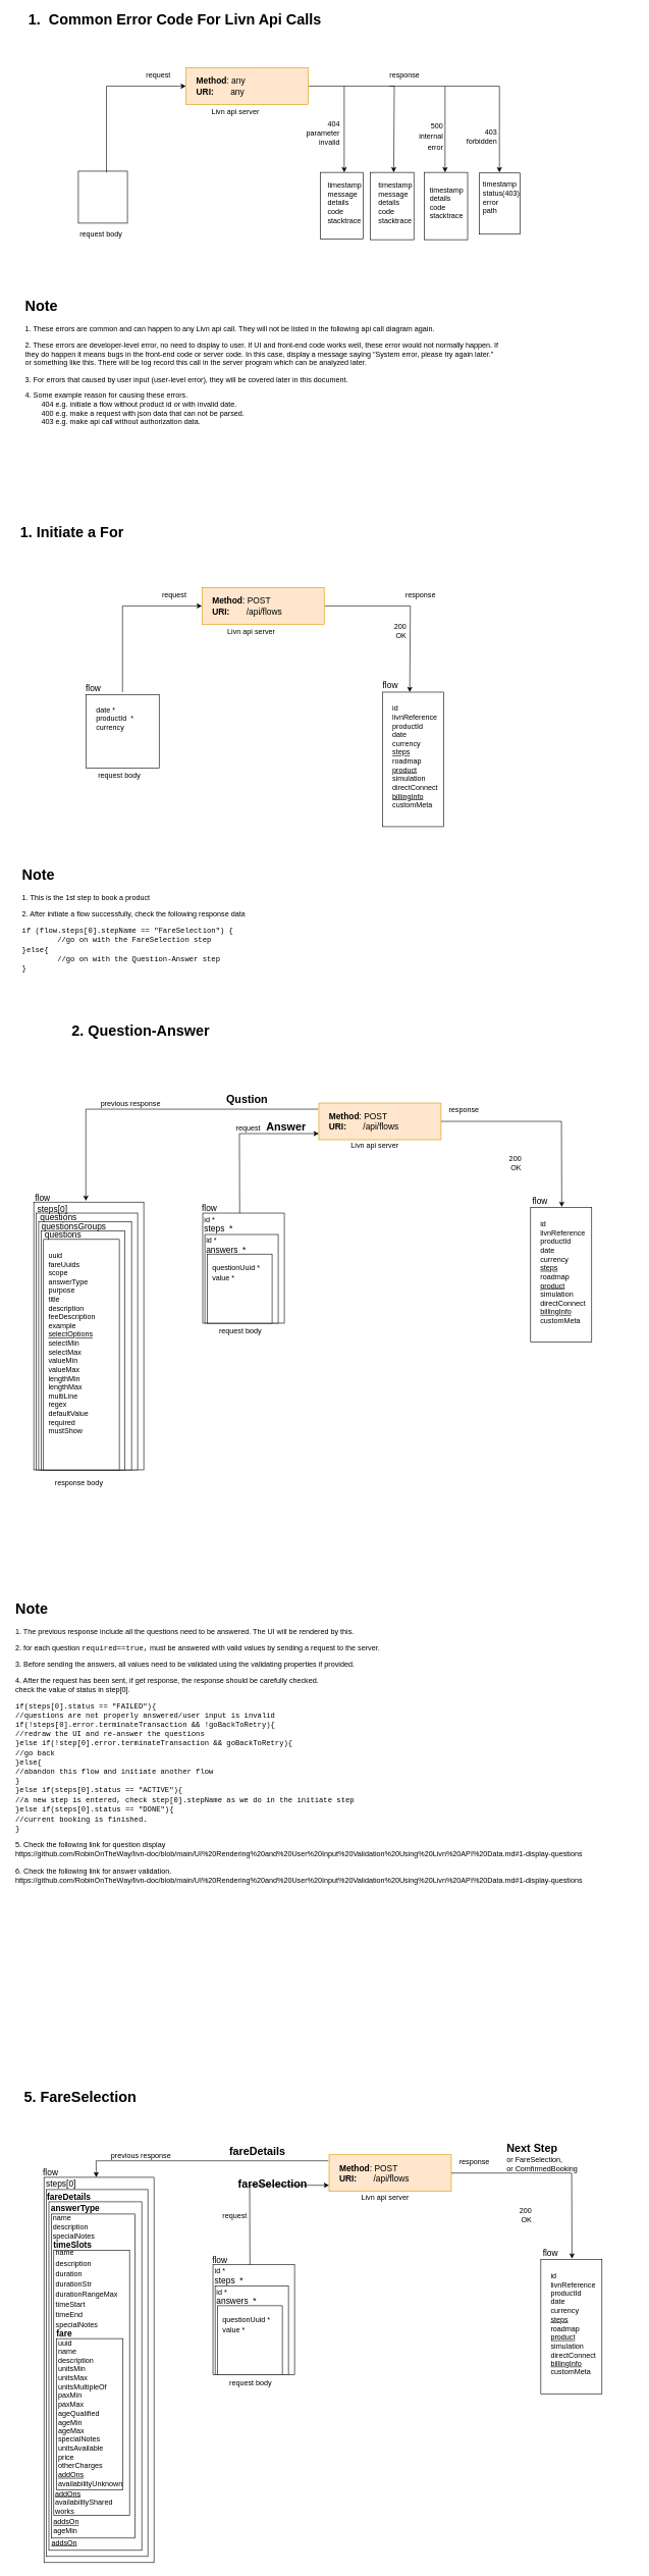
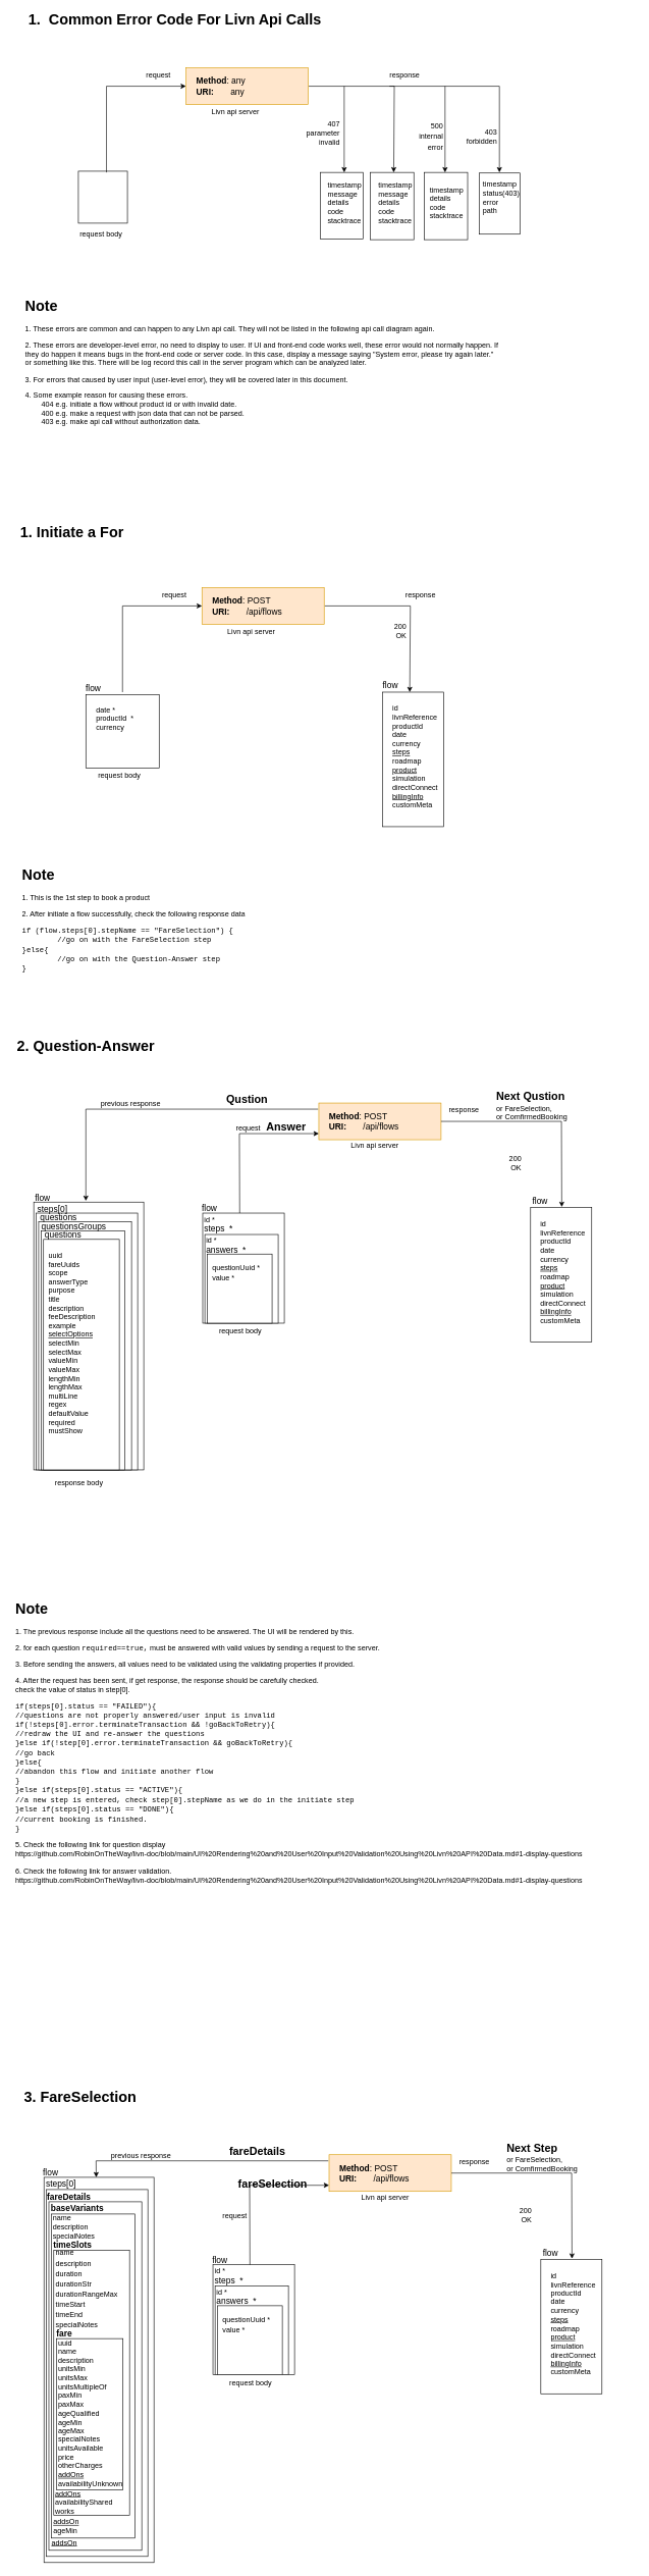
- <mxCell id="78" value="&lt;div style=&quot;text-align: right;&quot;&gt;&lt;span style=&quot;font-size: 12px; background-color: initial;&quot;&gt;404&lt;/span&gt;&lt;/div&gt;&lt;div style=&quot;font-size: 12px; text-align: right;&quot;&gt;&lt;span style=&quot;background-color: initial;&quot;&gt;parameter&lt;/span&gt;&lt;/div&gt;&lt;div style=&quot;font-size: 12px; text-align: right;&quot;&gt;invalid&lt;/div&gt;" style="text;html=1;align=center;verticalAlign=middle;resizable=0;points=[];autosize=1;strokeColor=none;fillColor=none;fontSize=14;" parent="1" vertex="1"><mxGeometry x="487.75" y="186" width="80" height="60" as="geometry" /></mxCell>
+ <mxCell id="78" value="&lt;div style=&quot;text-align: right;&quot;&gt;&lt;span style=&quot;font-size: 12px; background-color: initial;&quot;&gt;407&lt;/span&gt;&lt;/div&gt;&lt;div style=&quot;font-size: 12px; text-align: right;&quot;&gt;&lt;span style=&quot;background-color: initial;&quot;&gt;parameter&lt;/span&gt;&lt;/div&gt;&lt;div style=&quot;font-size: 12px; text-align: right;&quot;&gt;invalid&lt;/div&gt;" style="text;html=1;align=center;verticalAlign=middle;resizable=0;points=[];autosize=1;strokeColor=none;fillColor=none;fontSize=14;" parent="1" vertex="1"><mxGeometry x="487.75" y="186" width="80" height="60" as="geometry" /></mxCell>
- <mxCell id="19" value="&lt;font style=&quot;font-size: 24px;&quot;&gt;&lt;b&gt;2. Question-Answer&lt;/b&gt;&lt;/font&gt;" style="text;html=1;strokeColor=none;fillColor=none;align=center;verticalAlign=middle;whiteSpace=wrap;rounded=0;" parent="1" vertex="1"><mxGeometry x="110" y="1665" width="240" height="40" as="geometry" /></mxCell>
+ <mxCell id="19" value="&lt;font style=&quot;font-size: 24px;&quot;&gt;&lt;b&gt;2. Question-Answer&lt;/b&gt;&lt;/font&gt;" style="text;html=1;strokeColor=none;fillColor=none;align=center;verticalAlign=middle;whiteSpace=wrap;rounded=0;" parent="1" vertex="1"><mxGeometry x="20" y="1690" width="240" height="40" as="geometry" /></mxCell>
+ <mxCell id="40" value="&lt;font style=&quot;&quot;&gt;&lt;span style=&quot;font-weight: bold; font-size: 18px;&quot;&gt;Next Qustion&lt;/span&gt;&lt;br&gt;&lt;font style=&quot;font-size: 12px;&quot;&gt;or FareSelection, &lt;br&gt;or ComfirmedBooking&lt;/font&gt;&lt;/font&gt;" style="text;html=1;strokeColor=none;fillColor=none;align=left;verticalAlign=middle;whiteSpace=wrap;rounded=0;" parent="1" vertex="1"><mxGeometry x="810" y="1793" width="174" height="30" as="geometry" /></mxCell>
- <mxCell id="83" value="&lt;font style=&quot;font-size: 24px;&quot;&gt;&lt;b&gt;5. FareSelection&lt;/b&gt;&lt;/font&gt;" style="text;html=1;strokeColor=none;fillColor=none;align=left;verticalAlign=middle;whiteSpace=wrap;rounded=0;" parent="1" vertex="1"><mxGeometry x="36.75" y="3410" width="240" height="40" as="geometry" /></mxCell>
+ <mxCell id="83" value="&lt;font style=&quot;font-size: 24px;&quot;&gt;&lt;b&gt;3. FareSelection&lt;/b&gt;&lt;/font&gt;" style="text;html=1;strokeColor=none;fillColor=none;align=left;verticalAlign=middle;whiteSpace=wrap;rounded=0;" parent="1" vertex="1"><mxGeometry x="36.75" y="3410" width="240" height="40" as="geometry" /></mxCell>
- <mxCell id="109" value="&lt;b&gt;answerType&lt;/b&gt;" style="text;html=1;strokeColor=none;fillColor=none;align=left;verticalAlign=middle;whiteSpace=wrap;rounded=0;fontSize=14;" parent="1" vertex="1"><mxGeometry x="80.5" y="3596" width="107" height="30" as="geometry" /></mxCell>
+ <mxCell id="109" value="&lt;b&gt;baseVariants&lt;/b&gt;" style="text;html=1;strokeColor=none;fillColor=none;align=left;verticalAlign=middle;whiteSpace=wrap;rounded=0;fontSize=14;" parent="1" vertex="1"><mxGeometry x="80.5" y="3596" width="107" height="30" as="geometry" /></mxCell>
